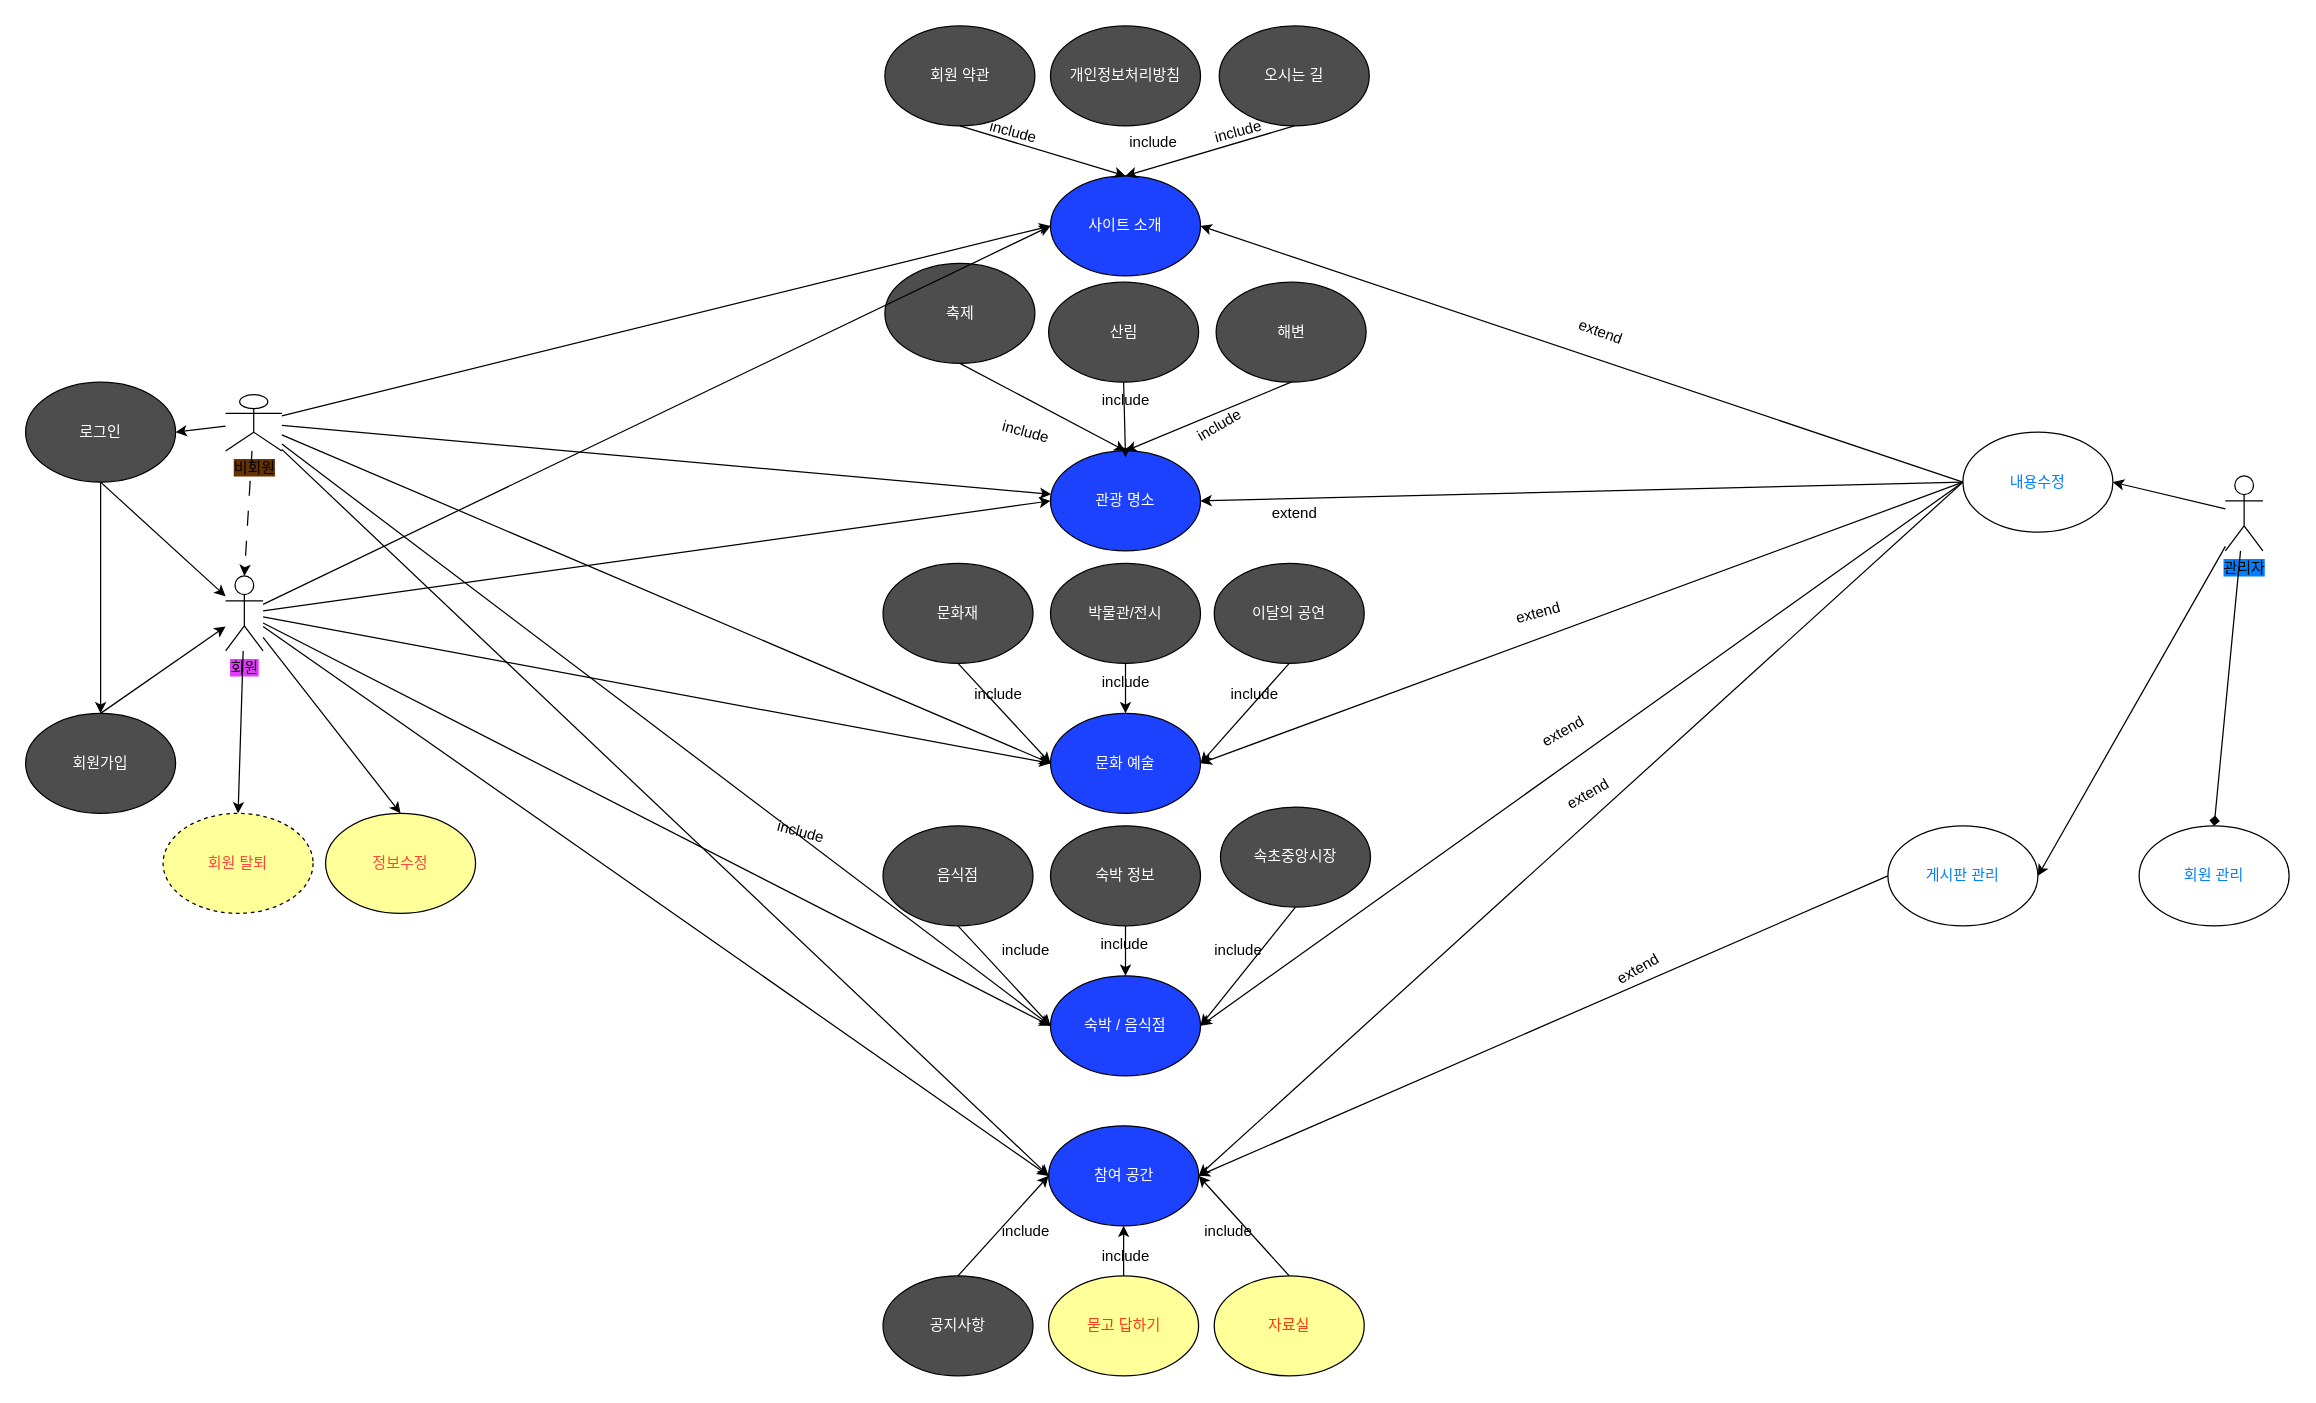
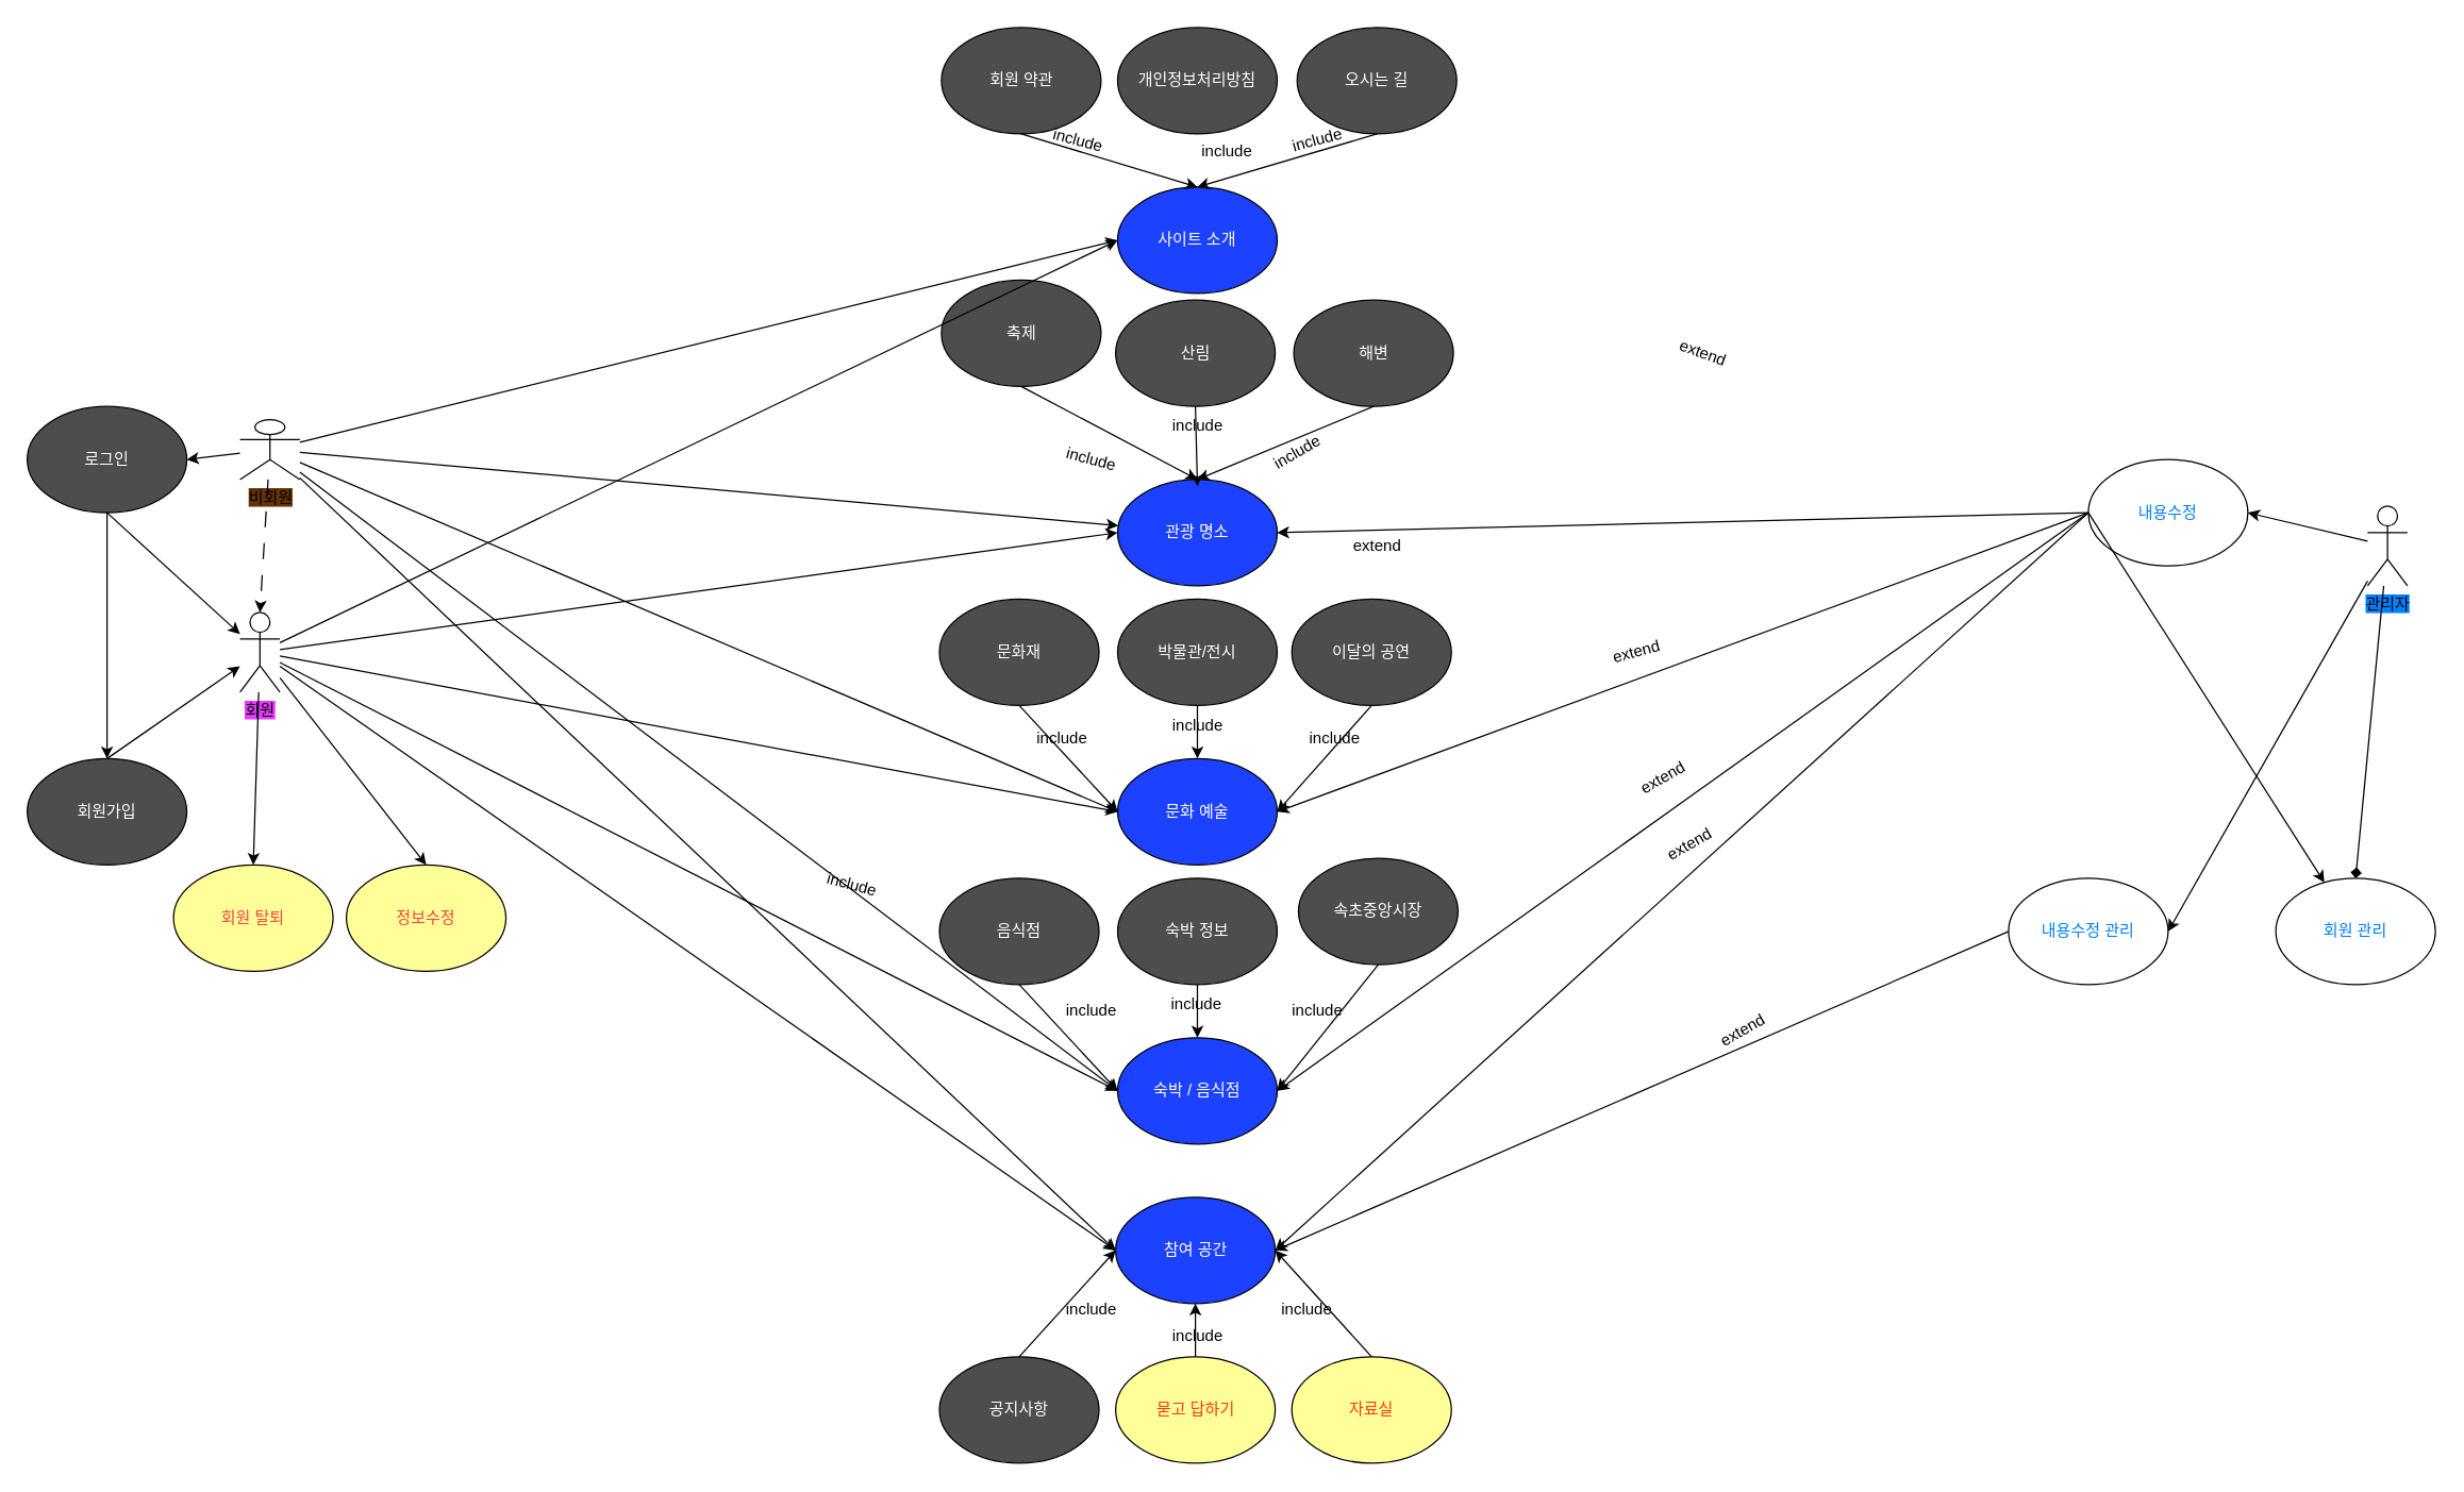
- <mxCell id="71" value="" style="endArrow=classic;html=1;rounded=0;entryX=1;entryY=0.5;entryDx=0;entryDy=0;exitX=0;exitY=0.5;exitDx=0;exitDy=0;" edge="1" parent="1" source="25" target="5"><mxGeometry width="50" height="50" relative="1" as="geometry"><mxPoint x="1170" y="354" as="sourcePoint" /><mxPoint x="980" y="354" as="targetPoint" /></mxGeometry></mxCell>
+ <mxCell id="71" value="" style="endArrow=classic;html=1;rounded=0;exitX=0;exitY=0.5;exitDx=0;exitDy=0;" edge="1" parent="1" source="25" target="41"><mxGeometry width="50" height="50" relative="1" as="geometry"><mxPoint x="1170" y="354" as="sourcePoint" /><mxPoint x="980" y="354" as="targetPoint" /></mxGeometry></mxCell>
- <mxCell id="37" value="&lt;font color=&quot;#ff443d&quot;&gt;회원 탈퇴&lt;/font&gt;" style="ellipse;whiteSpace=wrap;html=1;fillColor=#FFFF99;dashed=1;" parent="1" vertex="1"><mxGeometry x="130" y="650" width="120" height="80" as="geometry" /></mxCell>
+ <mxCell id="37" value="&lt;font color=&quot;#ff443d&quot;&gt;회원 탈퇴&lt;/font&gt;" style="ellipse;whiteSpace=wrap;html=1;fillColor=#FFFF99;" parent="1" vertex="1"><mxGeometry x="130" y="650" width="120" height="80" as="geometry" /></mxCell>
- <mxCell id="32" value="&lt;font color=&quot;#007fff&quot;&gt;게시판 관리&lt;/font&gt;" style="ellipse;whiteSpace=wrap;html=1;" parent="1" vertex="1"><mxGeometry x="1510" y="660" width="120" height="80" as="geometry" /></mxCell>
+ <mxCell id="32" value="&lt;font color=&quot;#007fff&quot;&gt;내용수정 관리&lt;/font&gt;" style="ellipse;whiteSpace=wrap;html=1;" parent="1" vertex="1"><mxGeometry x="1510" y="660" width="120" height="80" as="geometry" /></mxCell>
